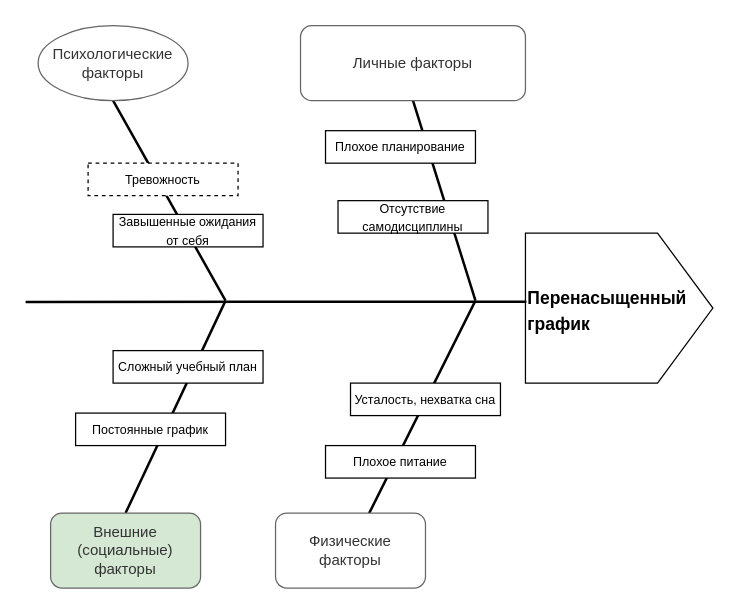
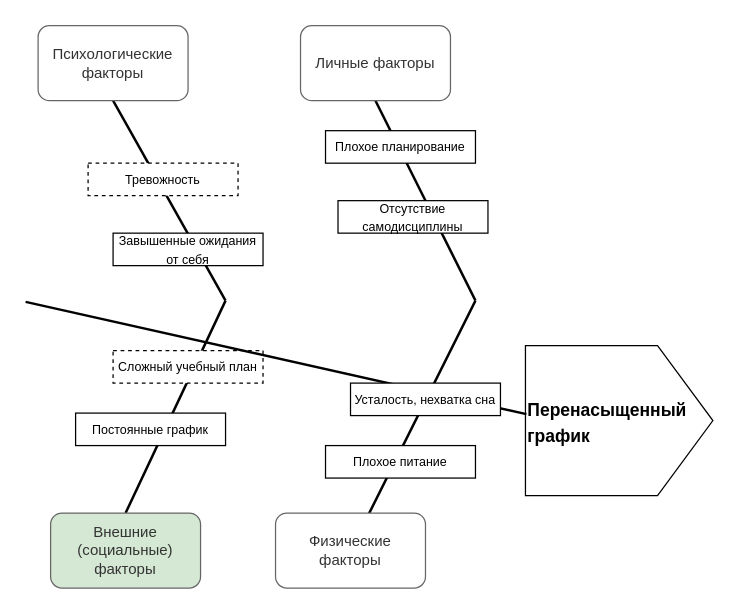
- <mxCell id="6" value="Психологические факторы" style="ellipse;whiteSpace=wrap;html=1;fillColor=#FFFFFF;fontColor=#333333;strokeColor=#666666;" parent="1" vertex="1"><mxGeometry x="30" y="20" width="120" height="60" as="geometry" /></mxCell>
+ <mxCell id="6" value="Психологические факторы" style="rounded=1;whiteSpace=wrap;html=1;fillColor=#FFFFFF;fontColor=#333333;strokeColor=#666666;" parent="1" vertex="1"><mxGeometry x="30" y="20" width="120" height="60" as="geometry" /></mxCell>
- <mxCell id="7" value="Личные факторы" style="rounded=1;whiteSpace=wrap;html=1;fillColor=#FFFFFF;fontColor=#333333;strokeColor=#666666;" parent="1" vertex="1"><mxGeometry x="240" y="20" width="180" height="60" as="geometry" /></mxCell>
+ <mxCell id="7" value="Личные факторы" style="rounded=1;whiteSpace=wrap;html=1;fillColor=#FFFFFF;fontColor=#333333;strokeColor=#666666;" parent="1" vertex="1"><mxGeometry x="240" y="20" width="120" height="60" as="geometry" /></mxCell>
- <mxCell id="10" value="&lt;font style=&quot;font-size: 10px;&quot;&gt;Завышенные ожидания от себя&lt;/font&gt;" style="rounded=0;whiteSpace=wrap;html=1;" parent="1" vertex="1"><mxGeometry x="90" y="171" width="120" height="26" as="geometry" /></mxCell>
+ <mxCell id="10" value="&lt;font style=&quot;font-size: 10px;&quot;&gt;Завышенные ожидания от себя&lt;/font&gt;" style="rounded=0;whiteSpace=wrap;html=1;" parent="1" vertex="1"><mxGeometry x="90" y="186" width="120" height="26" as="geometry" /></mxCell>
- <mxCell id="14" value="&lt;h5 style=&quot;text-wrap-mode: wrap; line-height: 1.5; margin: 18.288px 0px 13.716px;&quot;&gt;&lt;font style=&quot;font-size: 14px;&quot;&gt;Перенасыщенный график&lt;/font&gt;&lt;/h5&gt;" style="html=1;shadow=0;dashed=0;align=left;verticalAlign=middle;shape=mxgraph.arrows2.arrow;dy=0;dx=44.3;notch=0;fillColor=#FFFFFF;strokeColor=#000000;" parent="1" vertex="1"><mxGeometry x="420" y="186" width="150" height="120" as="geometry" /></mxCell>
+ <mxCell id="14" value="&lt;h5 style=&quot;text-wrap-mode: wrap; line-height: 1.5; margin: 18.288px 0px 13.716px;&quot;&gt;&lt;font style=&quot;font-size: 14px;&quot;&gt;Перенасыщенный график&lt;/font&gt;&lt;/h5&gt;" style="html=1;shadow=0;dashed=0;align=left;verticalAlign=middle;shape=mxgraph.arrows2.arrow;dy=0;dx=44.3;notch=0;fillColor=#FFFFFF;strokeColor=#000000;" parent="1" vertex="1"><mxGeometry x="420" y="276" width="150" height="120" as="geometry" /></mxCell>
- <mxCell id="13" value="&lt;font style=&quot;font-size: 10px;&quot;&gt;Сложный учебный план&lt;/font&gt;" style="rounded=0;whiteSpace=wrap;html=1;" parent="1" vertex="1"><mxGeometry x="90" y="280" width="120" height="26" as="geometry" /></mxCell>
+ <mxCell id="13" value="&lt;font style=&quot;font-size: 10px;&quot;&gt;Сложный учебный план&lt;/font&gt;" style="rounded=0;whiteSpace=wrap;html=1;dashed=1;" parent="1" vertex="1"><mxGeometry x="90" y="280" width="120" height="26" as="geometry" /></mxCell>
